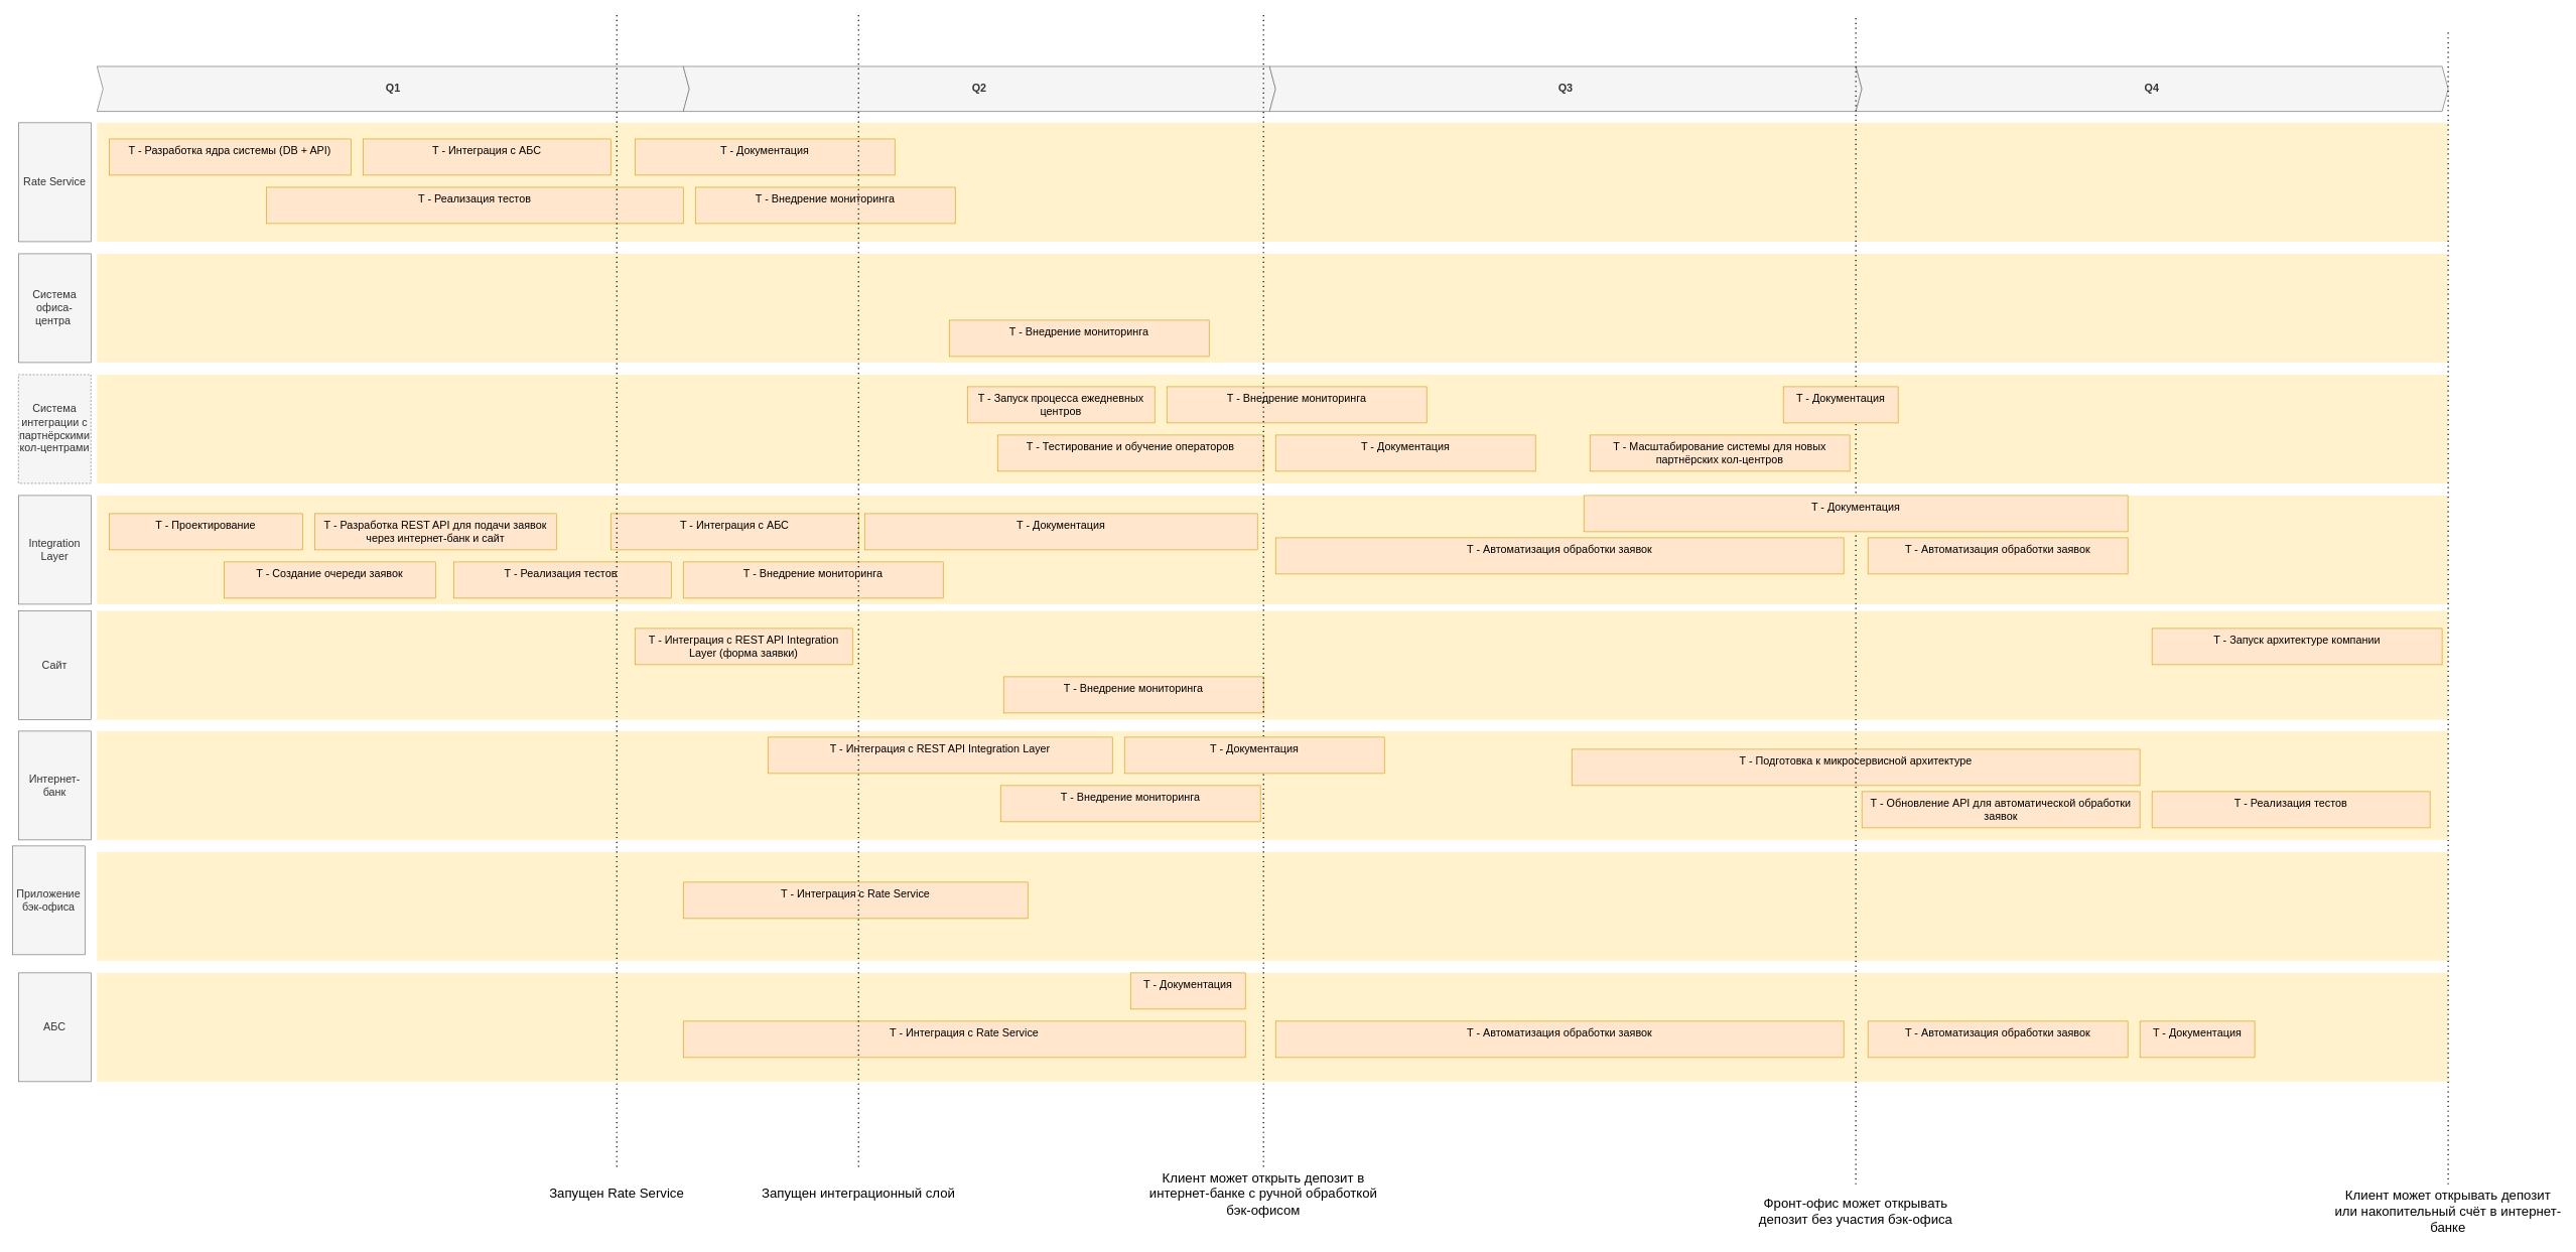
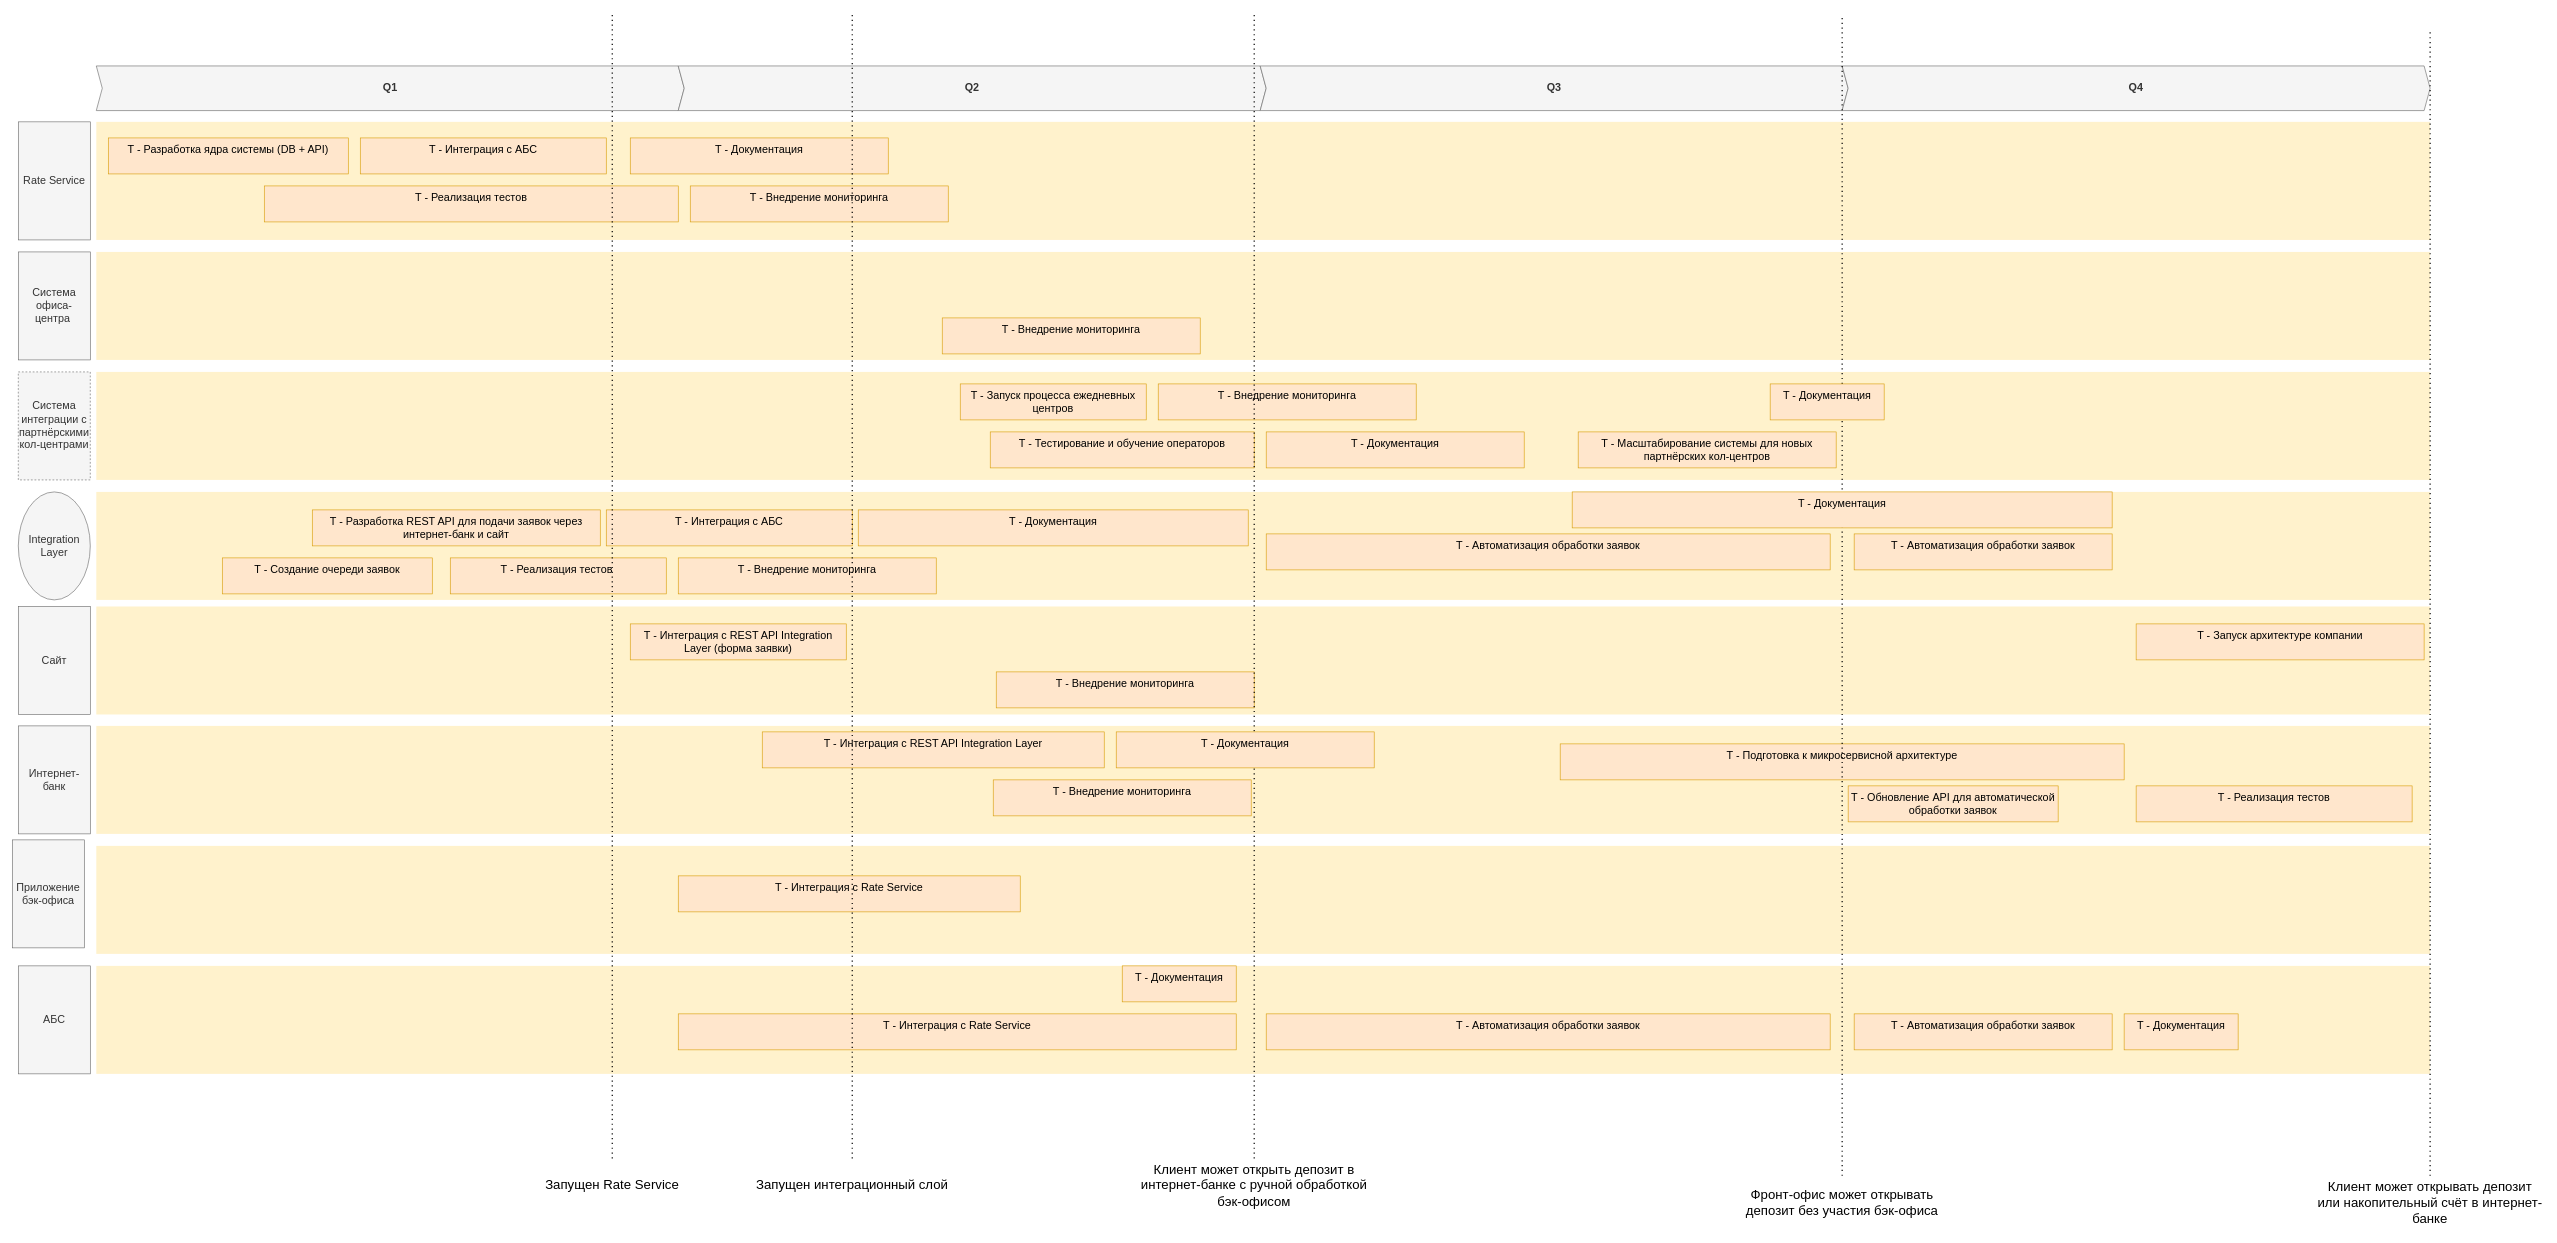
- <mxCell id="20" value="T - Проектирование" style="shape=rect;fillColor=#ffe6cc;strokeColor=#d79b00;fontSize=18;html=1;whiteSpace=wrap;align=center;verticalAlign=top;spacing=5;rounded=0;" parent="1" vertex="1"><mxGeometry x="180" y="849" width="320" height="60" as="geometry" /></mxCell>
- <mxCell id="22" value="T - Разработка REST API для подачи заявок через интернет-банк и сайт" style="shape=rect;fillColor=#ffe6cc;strokeColor=#d79b00;fontSize=18;html=1;whiteSpace=wrap;align=center;verticalAlign=top;spacing=5;rounded=0;" parent="1" vertex="1"><mxGeometry x="520" y="849" width="400" height="60" as="geometry" /></mxCell>
+ <mxCell id="22" value="T - Разработка REST API для подачи заявок через интернет-банк и сайт" style="shape=rect;fillColor=#ffe6cc;strokeColor=#d79b00;fontSize=18;html=1;whiteSpace=wrap;align=center;verticalAlign=top;spacing=5;rounded=0;" parent="1" vertex="1"><mxGeometry x="520" y="849" width="480" height="60" as="geometry" /></mxCell>
- <mxCell id="16" value="Integration Layer" style="rounded=0;whiteSpace=wrap;html=1;fillColor=#f5f5f5;fontColor=#333333;strokeColor=#666666;fontSize=18;" parent="1" vertex="1"><mxGeometry x="30" y="819" width="120" height="180" as="geometry" /></mxCell>
+ <mxCell id="16" value="Integration Layer" style="ellipse;whiteSpace=wrap;html=1;fillColor=#f5f5f5;fontColor=#333333;strokeColor=#666666;fontSize=18;" parent="1" vertex="1"><mxGeometry x="30" y="819" width="120" height="180" as="geometry" /></mxCell>
- <mxCell id="49" value="T - Обновление API для автоматической обработки заявок" style="shape=rect;fillColor=#ffe6cc;strokeColor=#d79b00;fontSize=18;html=1;whiteSpace=wrap;align=center;verticalAlign=top;spacing=5;rounded=0;" parent="1" vertex="1"><mxGeometry x="3080" y="1309" width="460" height="60" as="geometry" /></mxCell>
+ <mxCell id="49" value="T - Обновление API для автоматической обработки заявок" style="shape=rect;fillColor=#ffe6cc;strokeColor=#d79b00;fontSize=18;html=1;whiteSpace=wrap;align=center;verticalAlign=top;spacing=5;rounded=0;" parent="1" vertex="1"><mxGeometry x="3080" y="1309" width="350" height="60" as="geometry" /></mxCell>
